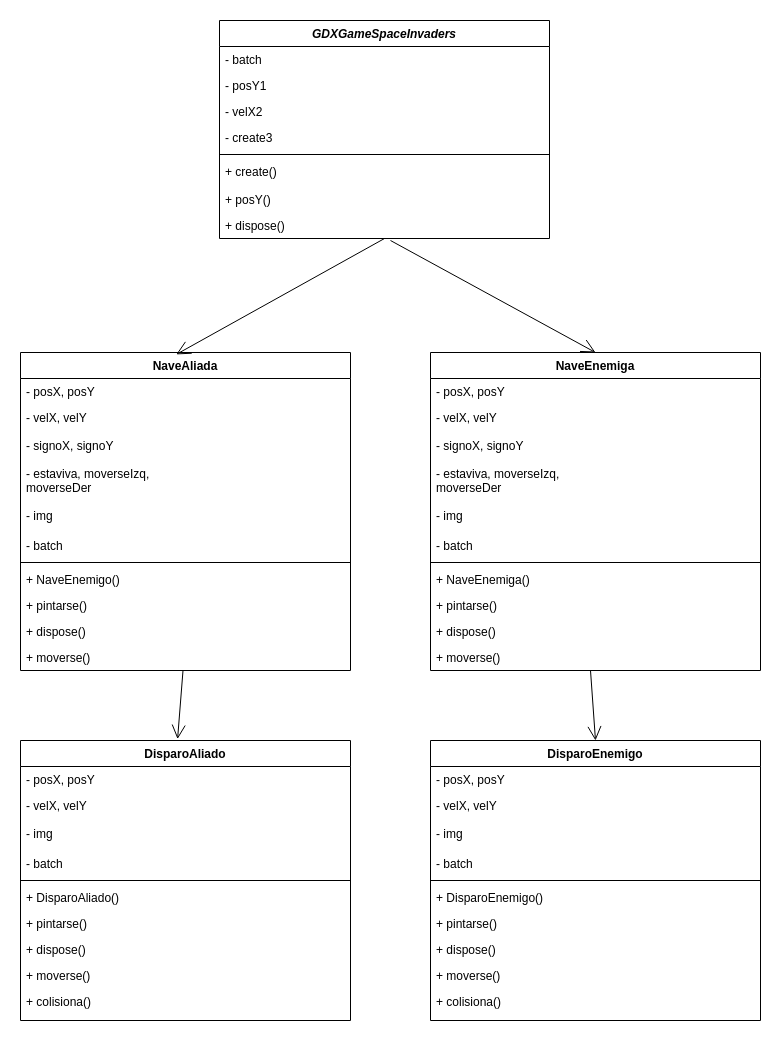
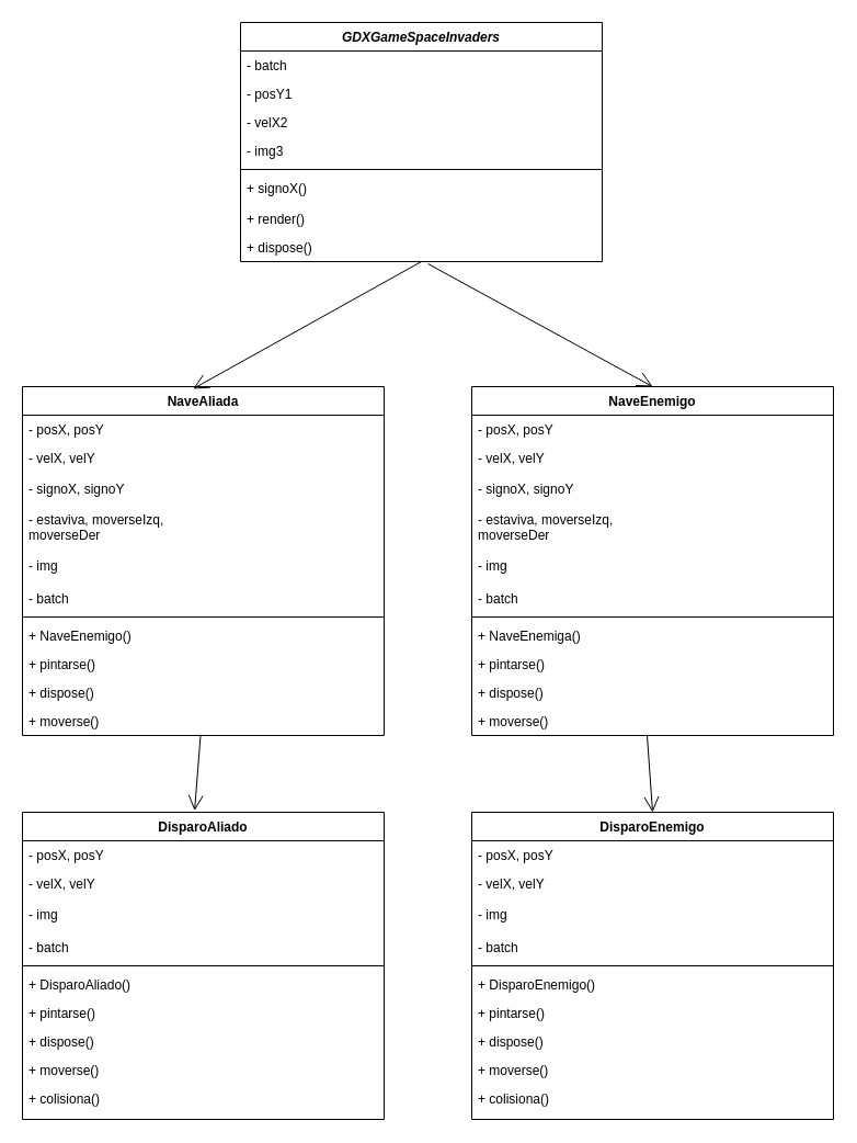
- <mxCell id="6" value="- create3" style="text;align=left;verticalAlign=top;spacingLeft=4;spacingRight=4;overflow=hidden;rotatable=0;points=[[0,0.5],[1,0.5]];portConstraint=eastwest;rounded=0;shadow=0;html=0;" vertex="1" parent="2"><mxGeometry y="104" width="330" height="26" as="geometry" /></mxCell>
+ <mxCell id="6" value="- img3" style="text;align=left;verticalAlign=top;spacingLeft=4;spacingRight=4;overflow=hidden;rotatable=0;points=[[0,0.5],[1,0.5]];portConstraint=eastwest;rounded=0;shadow=0;html=0;" vertex="1" parent="2"><mxGeometry y="104" width="330" height="26" as="geometry" /></mxCell>
- <mxCell id="8" value="+ create()" style="text;align=left;verticalAlign=top;spacingLeft=4;spacingRight=4;overflow=hidden;rotatable=0;points=[[0,0.5],[1,0.5]];portConstraint=eastwest;" parent="2" vertex="1"><mxGeometry y="138" width="330" height="28" as="geometry" /></mxCell>
+ <mxCell id="8" value="+ signoX()" style="text;align=left;verticalAlign=top;spacingLeft=4;spacingRight=4;overflow=hidden;rotatable=0;points=[[0,0.5],[1,0.5]];portConstraint=eastwest;" parent="2" vertex="1"><mxGeometry y="138" width="330" height="28" as="geometry" /></mxCell>
- <mxCell id="9" value="+ posY()" style="text;align=left;verticalAlign=top;spacingLeft=4;spacingRight=4;overflow=hidden;rotatable=0;points=[[0,0.5],[1,0.5]];portConstraint=eastwest;rounded=0;shadow=0;html=0;" vertex="1" parent="2"><mxGeometry y="166" width="330" height="26" as="geometry" /></mxCell>
+ <mxCell id="9" value="+ render()" style="text;align=left;verticalAlign=top;spacingLeft=4;spacingRight=4;overflow=hidden;rotatable=0;points=[[0,0.5],[1,0.5]];portConstraint=eastwest;rounded=0;shadow=0;html=0;" vertex="1" parent="2"><mxGeometry y="166" width="330" height="26" as="geometry" /></mxCell>
- <mxCell id="23" value="NaveEnemiga" style="swimlane;fontStyle=1;align=center;verticalAlign=top;childLayout=stackLayout;horizontal=1;startSize=26;horizontalStack=0;resizeParent=1;resizeLast=0;collapsible=1;marginBottom=0;rounded=0;shadow=0;strokeWidth=1;" vertex="1" parent="1"><mxGeometry x="430" y="352" width="330" height="318" as="geometry"><mxRectangle x="130" y="380" width="160" height="26" as="alternateBounds" /></mxGeometry></mxCell>
+ <mxCell id="23" value="NaveEnemigo" style="swimlane;fontStyle=1;align=center;verticalAlign=top;childLayout=stackLayout;horizontal=1;startSize=26;horizontalStack=0;resizeParent=1;resizeLast=0;collapsible=1;marginBottom=0;rounded=0;shadow=0;strokeWidth=1;" vertex="1" parent="1"><mxGeometry x="430" y="352" width="330" height="318" as="geometry"><mxRectangle x="130" y="380" width="160" height="26" as="alternateBounds" /></mxGeometry></mxCell>
